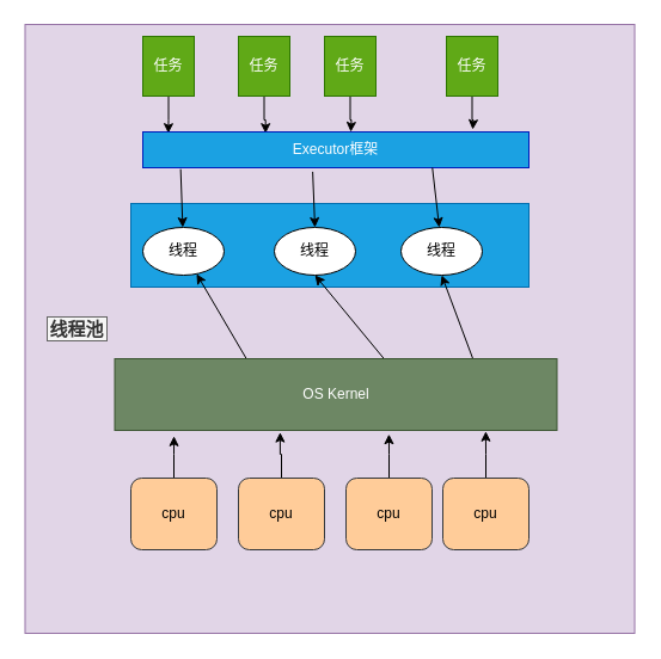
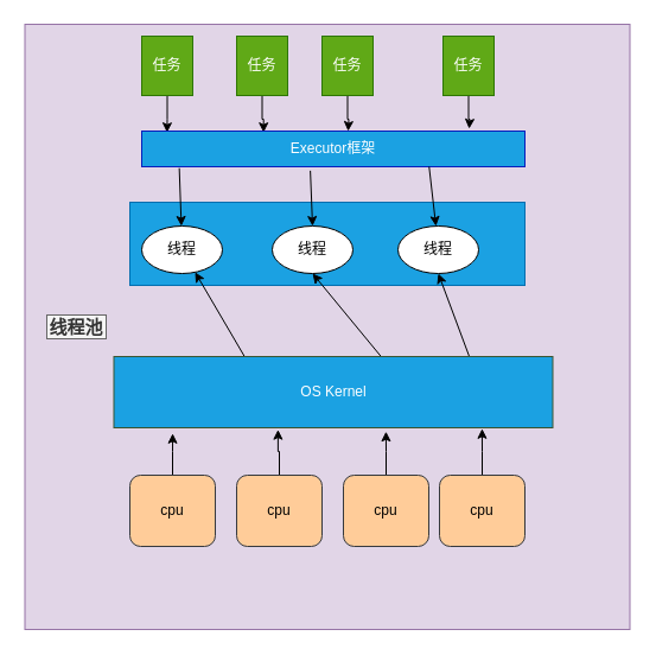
- <mxCell id="30" value="OS Kernel" style="rounded=0;whiteSpace=wrap;html=1;fillColor=#6d8764;strokeColor=#3A5431;fontColor=#ffffff;" vertex="1" parent="1"><mxGeometry x="95.5" y="300" width="370" height="60" as="geometry" /></mxCell>
+ <mxCell id="30" value="OS Kernel" style="rounded=0;whiteSpace=wrap;html=1;fillColor=#1ba1e2;strokeColor=#3A5431;fontColor=#ffffff;" vertex="1" parent="1"><mxGeometry x="95.5" y="300" width="370" height="60" as="geometry" /></mxCell>
